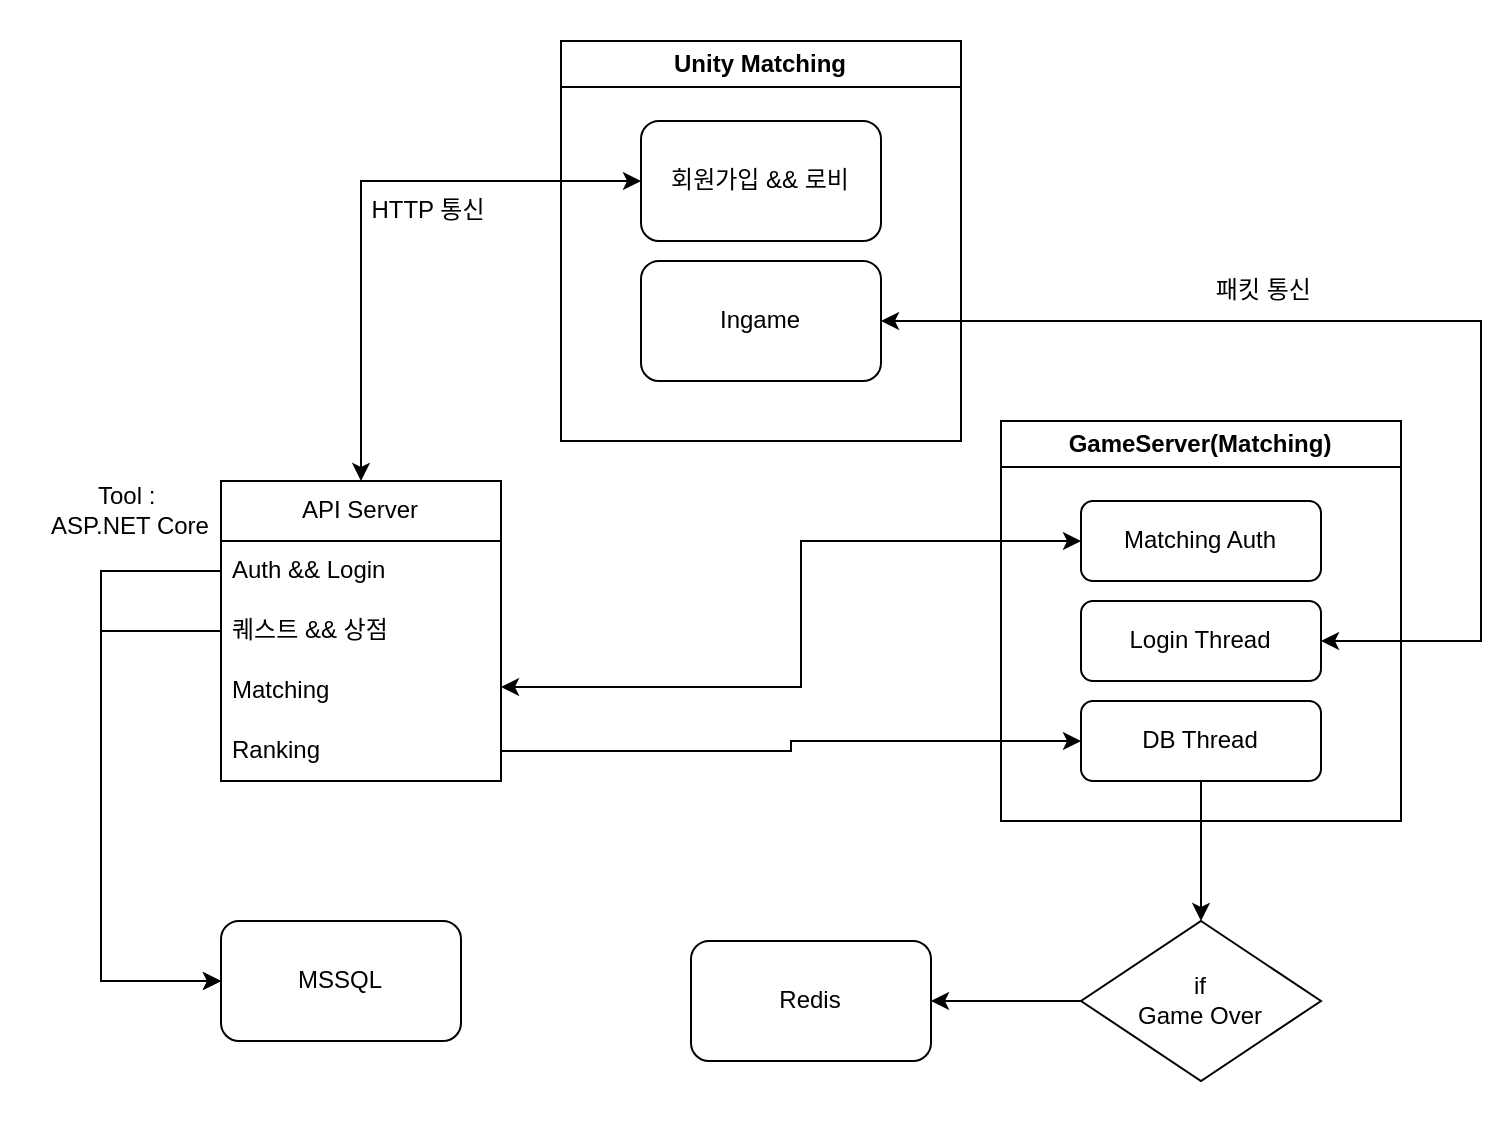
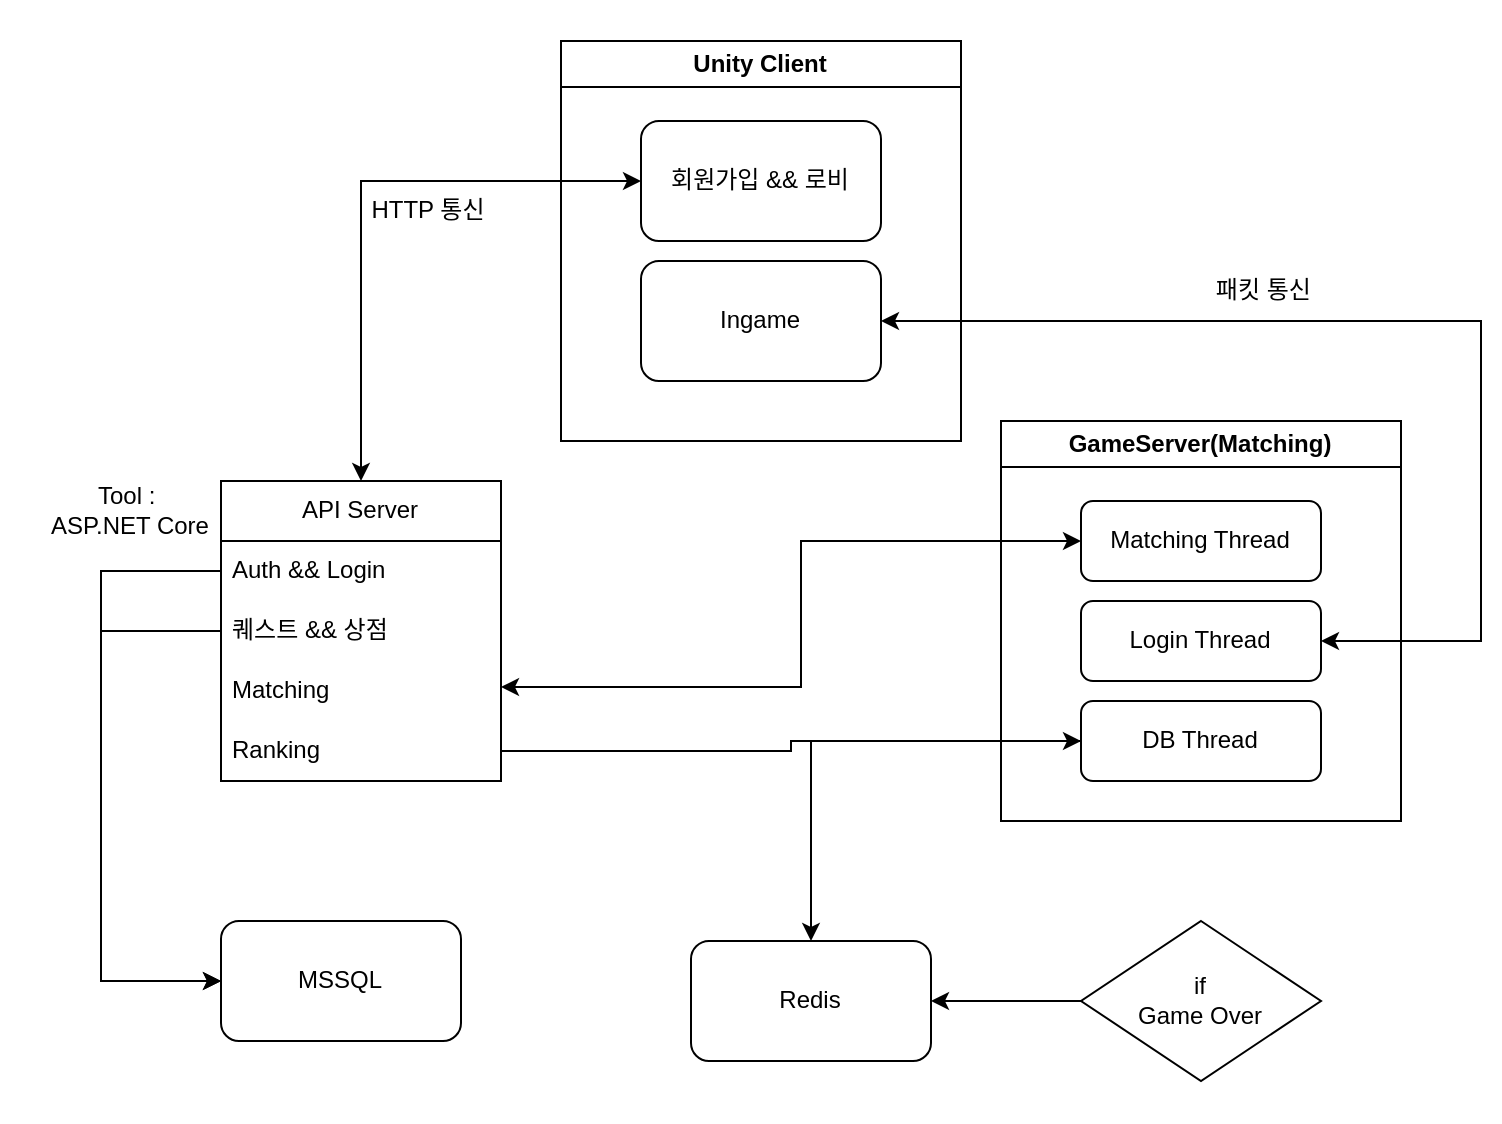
- <mxCell id="7" value="Unity Matching" style="swimlane;whiteSpace=wrap;html=1;" parent="1" vertex="1"><mxGeometry x="280" y="20" width="200" height="200" as="geometry" /></mxCell>
+ <mxCell id="7" value="Unity Client" style="swimlane;whiteSpace=wrap;html=1;" parent="1" vertex="1"><mxGeometry x="280" y="20" width="200" height="200" as="geometry" /></mxCell>
- <mxCell id="4" value="Matching Auth" style="rounded=1;whiteSpace=wrap;html=1;" parent="2" vertex="1"><mxGeometry x="40" y="40" width="120" height="40" as="geometry" /></mxCell>
+ <mxCell id="4" value="Matching Thread" style="rounded=1;whiteSpace=wrap;html=1;" parent="2" vertex="1"><mxGeometry x="40" y="40" width="120" height="40" as="geometry" /></mxCell>
- <mxCell id="20" style="edgeStyle=orthogonalEdgeStyle;rounded=0;orthogonalLoop=1;jettySize=auto;html=1;entryX=0.5;entryY=0;entryDx=0;entryDy=0;" parent="1" source="5" target="19" edge="1"><mxGeometry relative="1" as="geometry" /></mxCell>
+ <mxCell id="20" style="edgeStyle=orthogonalEdgeStyle;rounded=0;orthogonalLoop=1;jettySize=auto;html=1;" parent="1" source="5" target="21" edge="1"><mxGeometry relative="1" as="geometry" /></mxCell>
